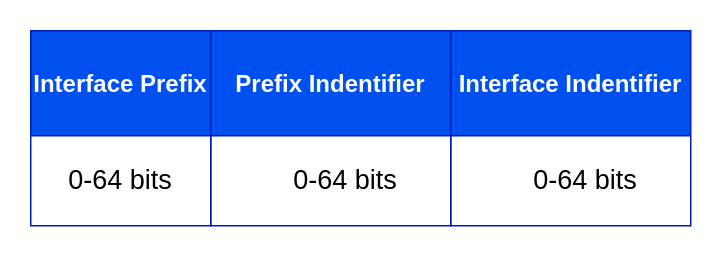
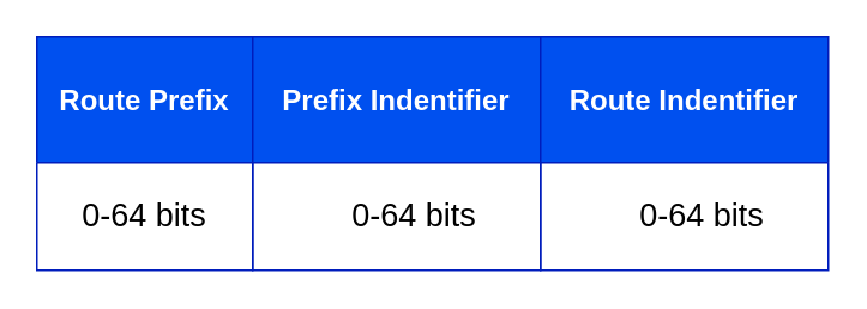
- <mxCell id="2" value="&lt;font style=&quot;font-size: 16px;&quot;&gt;Interface Prefix&lt;/font&gt;" style="swimlane;whiteSpace=wrap;html=1;startSize=70;fillColor=#0050ef;fontColor=#ffffff;strokeColor=#001DBC;spacing=2;spacingRight=0;labelPosition=center;verticalLabelPosition=middle;align=center;verticalAlign=middle;" vertex="1" parent="1"><mxGeometry x="20" y="20" width="120" height="130" as="geometry" /></mxCell>
+ <mxCell id="2" value="&lt;font style=&quot;font-size: 16px;&quot;&gt;Route Prefix&lt;/font&gt;" style="swimlane;whiteSpace=wrap;html=1;startSize=70;fillColor=#0050ef;fontColor=#ffffff;strokeColor=#001DBC;spacing=2;spacingRight=0;labelPosition=center;verticalLabelPosition=middle;align=center;verticalAlign=middle;" vertex="1" parent="1"><mxGeometry x="20" y="20" width="120" height="130" as="geometry" /></mxCell>
- <mxCell id="6" value="&lt;span style=&quot;font-size: 16px;&quot;&gt;Interface Indentifier&lt;/span&gt;" style="swimlane;whiteSpace=wrap;html=1;startSize=70;fillColor=#0050ef;fontColor=#ffffff;strokeColor=#001DBC;spacing=2;spacingRight=0;labelPosition=center;verticalLabelPosition=middle;align=center;verticalAlign=middle;" vertex="1" parent="1"><mxGeometry x="300" y="20" width="160" height="130" as="geometry" /></mxCell>
+ <mxCell id="6" value="&lt;span style=&quot;font-size: 16px;&quot;&gt;Route Indentifier&lt;/span&gt;" style="swimlane;whiteSpace=wrap;html=1;startSize=70;fillColor=#0050ef;fontColor=#ffffff;strokeColor=#001DBC;spacing=2;spacingRight=0;labelPosition=center;verticalLabelPosition=middle;align=center;verticalAlign=middle;" vertex="1" parent="1"><mxGeometry x="300" y="20" width="160" height="130" as="geometry" /></mxCell>
